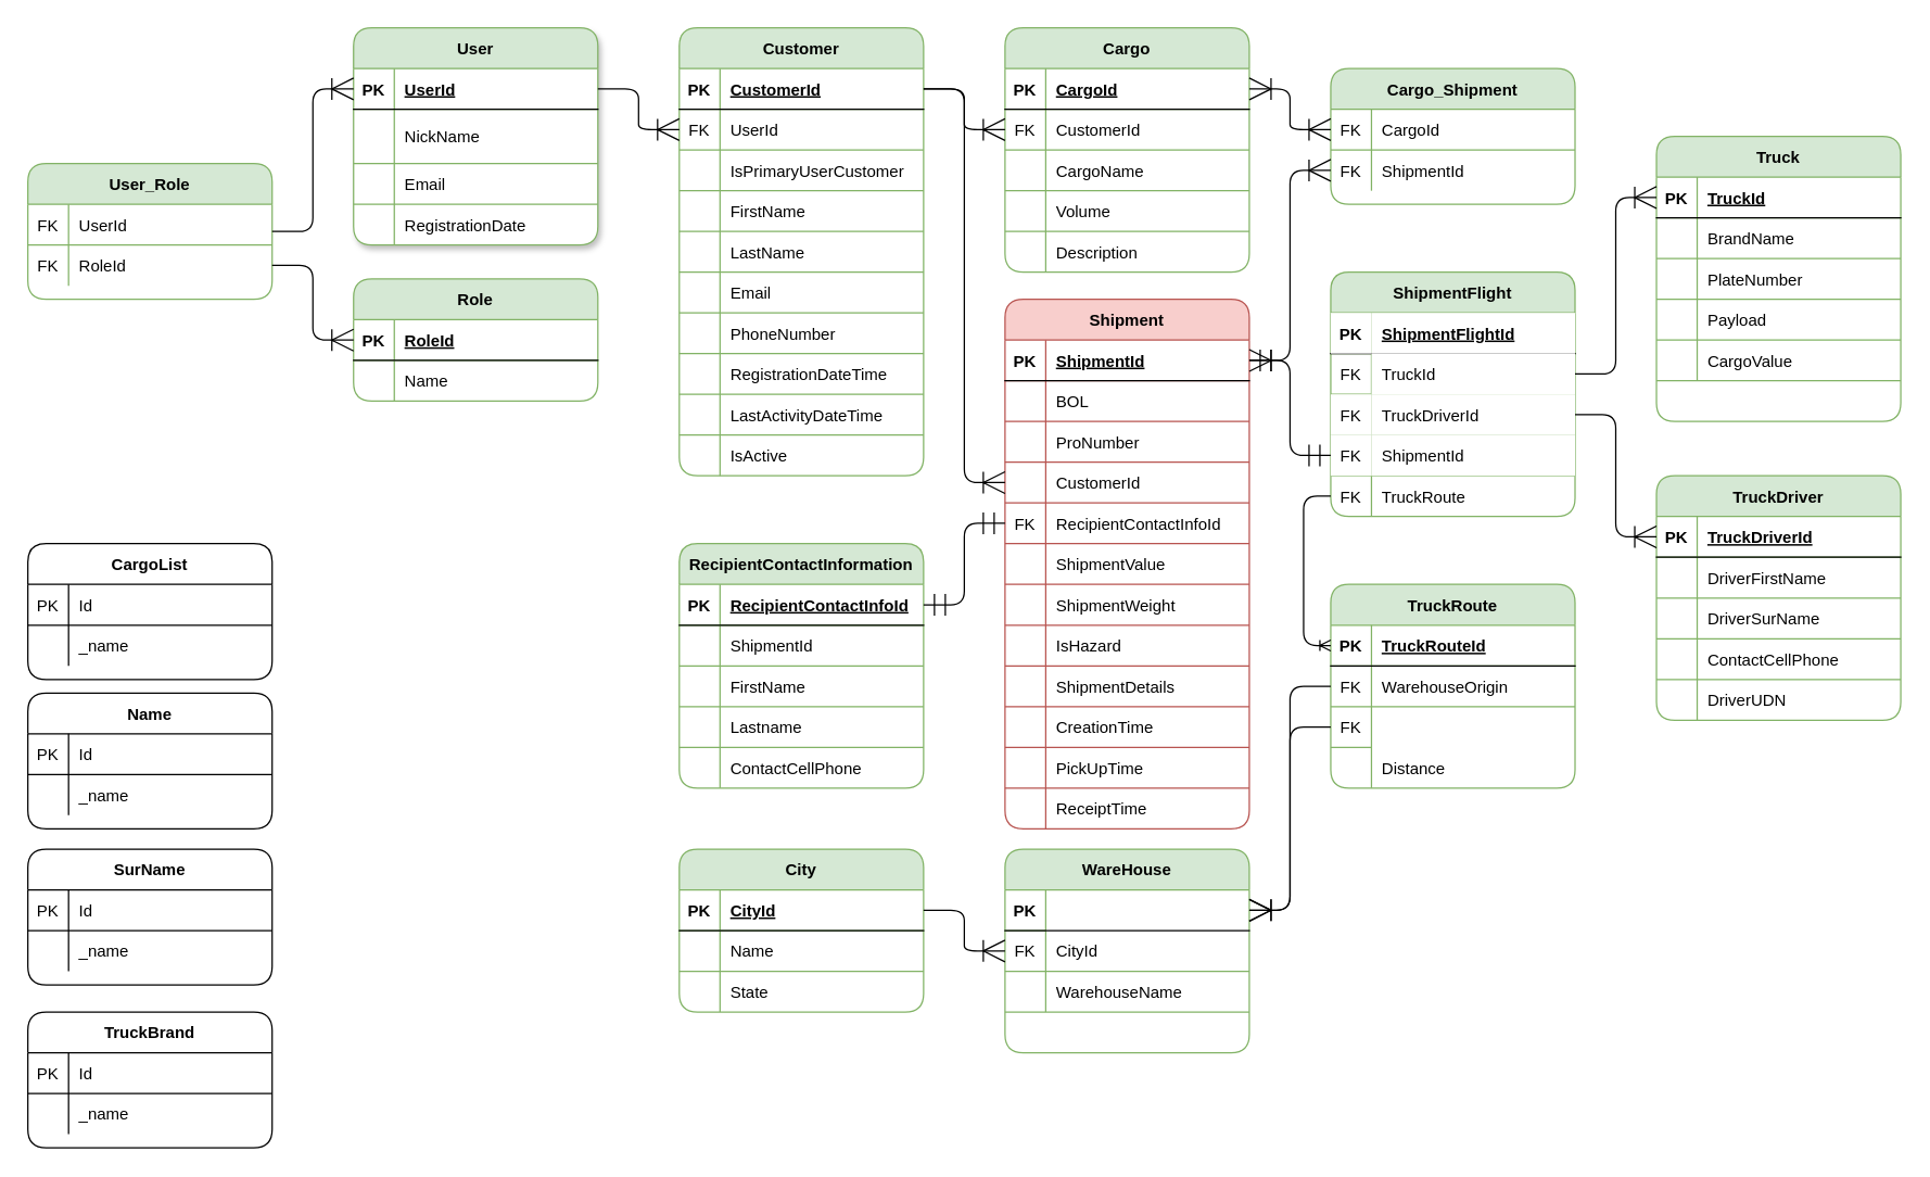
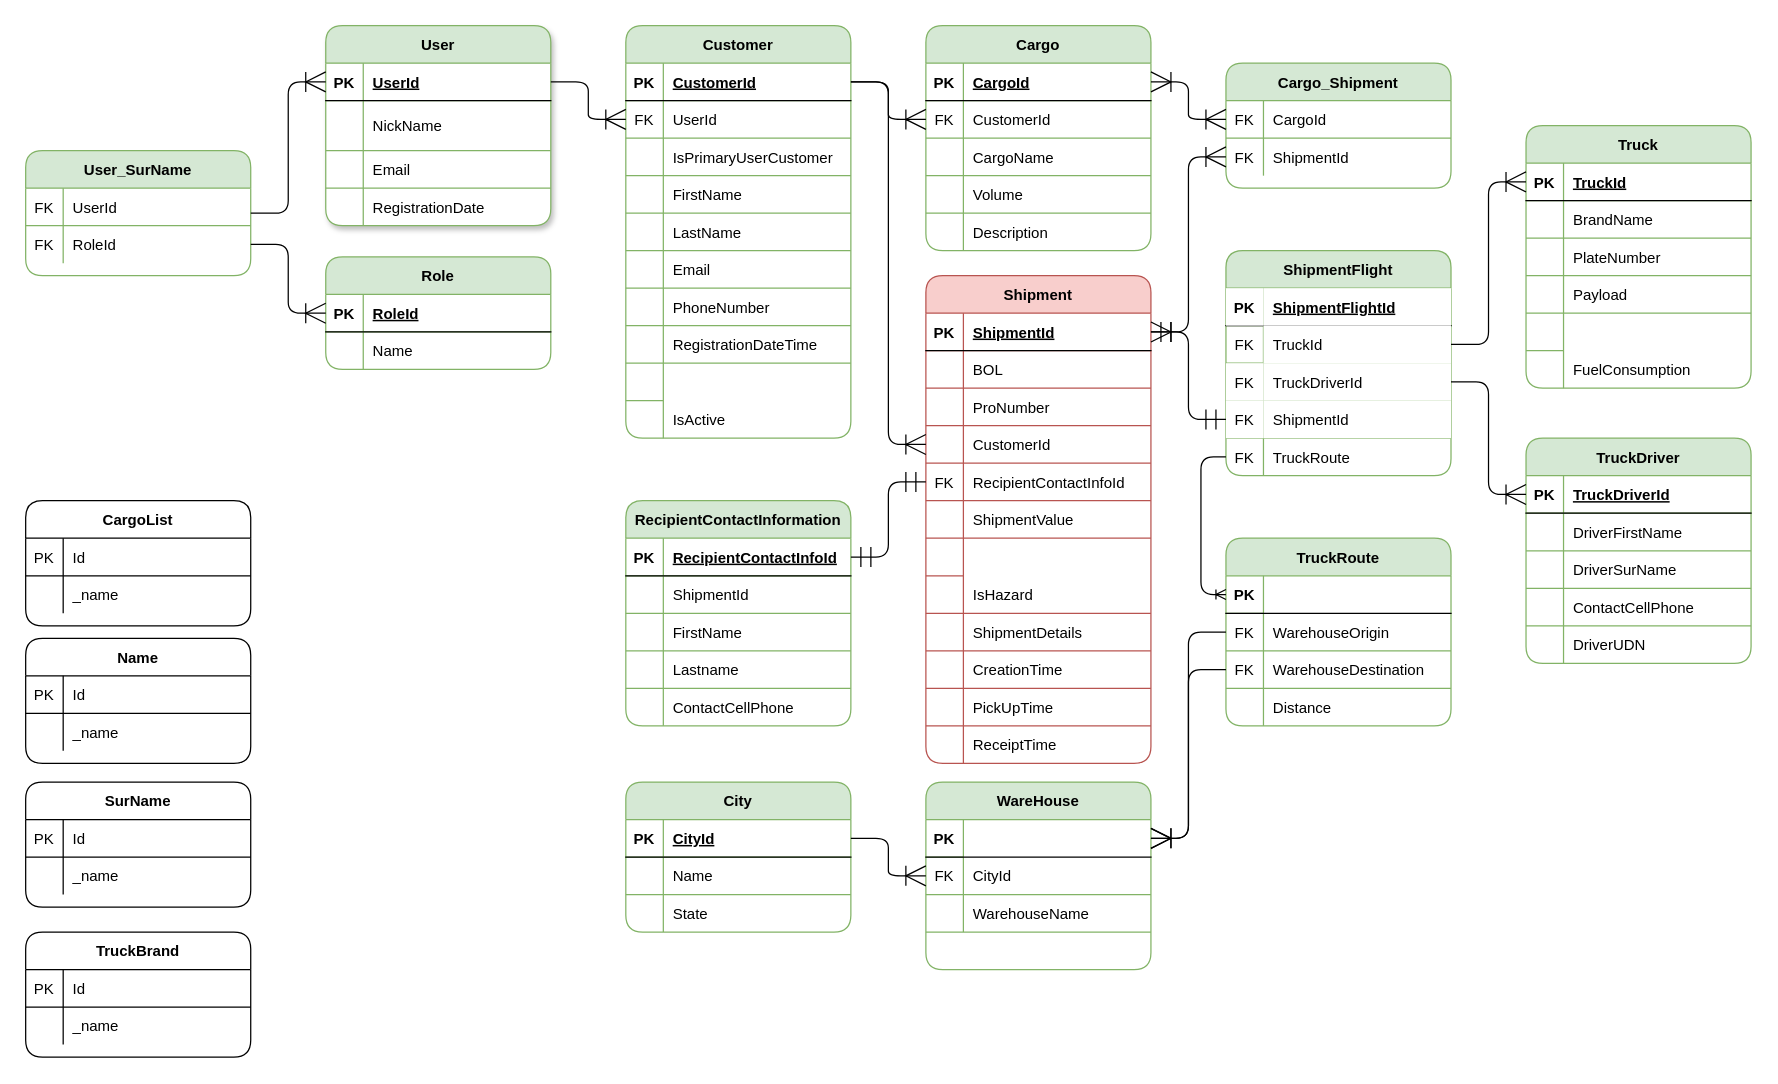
- <mxCell id="15" value="User_Role" style="shape=table;startSize=30;container=1;collapsible=1;childLayout=tableLayout;fixedRows=1;rowLines=1;fontStyle=1;align=center;resizeLast=1;hachureGap=4;pointerEvents=0;rounded=1;swimlaneFillColor=default;fillColor=#d5e8d4;strokeColor=#82b366;" parent="1" vertex="1"><mxGeometry x="20" y="120" width="180" height="100" as="geometry" /></mxCell>
+ <mxCell id="15" value="User_SurName" style="shape=table;startSize=30;container=1;collapsible=1;childLayout=tableLayout;fixedRows=1;rowLines=1;fontStyle=1;align=center;resizeLast=1;hachureGap=4;pointerEvents=0;rounded=1;swimlaneFillColor=default;fillColor=#d5e8d4;strokeColor=#82b366;" parent="1" vertex="1"><mxGeometry x="20" y="120" width="180" height="100" as="geometry" /></mxCell>
- <mxCell id="167" value="CargoValue" style="shape=partialRectangle;connectable=0;fillColor=none;top=0;left=0;bottom=0;right=0;align=left;spacingLeft=6;overflow=hidden;" parent="165" vertex="1"><mxGeometry x="30" width="150" height="30" as="geometry"><mxRectangle width="150" height="30" as="alternateBounds" /></mxGeometry></mxCell>
+ <mxCell id="170" value="FuelConsumption" style="shape=partialRectangle;connectable=0;fillColor=none;top=0;left=0;bottom=0;right=0;align=left;spacingLeft=6;overflow=hidden;" parent="168" vertex="1"><mxGeometry x="30" width="150" height="30" as="geometry"><mxRectangle width="150" height="30" as="alternateBounds" /></mxGeometry></mxCell>
- <mxCell id="56" value="LastActivityDateTime" style="shape=partialRectangle;connectable=0;fillColor=none;top=0;left=0;bottom=0;right=0;align=left;spacingLeft=6;overflow=hidden;" parent="54" vertex="1"><mxGeometry x="30" width="150" height="30" as="geometry"><mxRectangle width="150" height="30" as="alternateBounds" /></mxGeometry></mxCell>
- <mxCell id="97" value="ShipmentWeight" style="shape=partialRectangle;connectable=0;fillColor=none;top=0;left=0;bottom=0;right=0;align=left;spacingLeft=6;overflow=hidden;" parent="95" vertex="1"><mxGeometry x="30" width="150" height="30" as="geometry"><mxRectangle width="150" height="30" as="alternateBounds" /></mxGeometry></mxCell>
- <mxCell id="202" value="TruckRouteId" style="shape=partialRectangle;connectable=0;fillColor=none;top=0;left=0;bottom=0;right=0;align=left;spacingLeft=6;fontStyle=5;overflow=hidden;" parent="200" vertex="1"><mxGeometry x="30" width="150" height="30" as="geometry"><mxRectangle width="150" height="30" as="alternateBounds" /></mxGeometry></mxCell>
+ <mxCell id="208" value="WarehouseDestination" style="shape=partialRectangle;connectable=0;fillColor=none;top=0;left=0;bottom=0;right=0;align=left;spacingLeft=6;overflow=hidden;" parent="206" vertex="1"><mxGeometry x="30" width="150" height="30" as="geometry"><mxRectangle width="150" height="30" as="alternateBounds" /></mxGeometry></mxCell>
